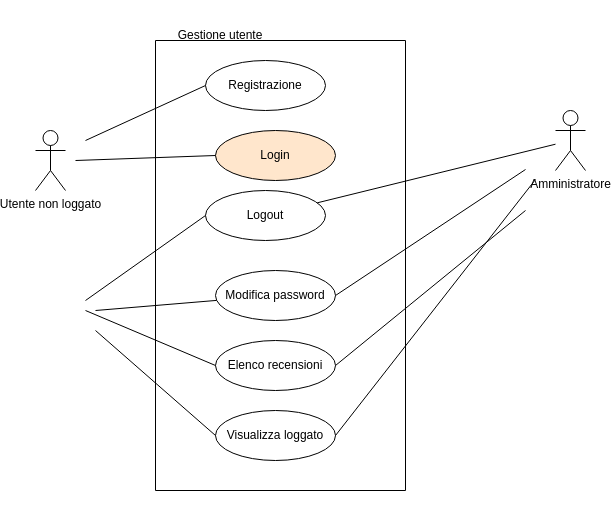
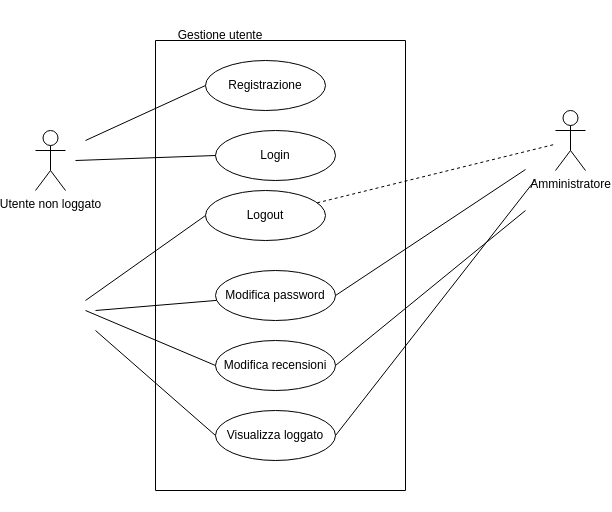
- <mxCell id="3" value="Login" style="ellipse;whiteSpace=wrap;html=1;fillColor=#ffe6cc;" vertex="1" parent="1"><mxGeometry x="200" y="130" width="120" height="50" as="geometry" /></mxCell>
+ <mxCell id="3" value="Login" style="ellipse;whiteSpace=wrap;html=1;" vertex="1" parent="1"><mxGeometry x="200" y="130" width="120" height="50" as="geometry" /></mxCell>
- <mxCell id="18" value="" style="endArrow=none;html=1;rounded=0;" edge="1" parent="1" source="4" target="11"><mxGeometry width="50" height="50" relative="1" as="geometry"><mxPoint x="270" y="280" as="sourcePoint" /><mxPoint x="320" y="230" as="targetPoint" /></mxGeometry></mxCell>
+ <mxCell id="18" value="" style="endArrow=none;html=1;rounded=0;dashed=1;" edge="1" parent="1" source="4" target="11"><mxGeometry width="50" height="50" relative="1" as="geometry"><mxPoint x="270" y="280" as="sourcePoint" /><mxPoint x="320" y="230" as="targetPoint" /></mxGeometry></mxCell>
- <mxCell id="6" value="Elenco recensioni" style="ellipse;whiteSpace=wrap;html=1;" vertex="1" parent="1"><mxGeometry x="200" y="340" width="120" height="50" as="geometry" /></mxCell>
+ <mxCell id="6" value="Modifica recensioni" style="ellipse;whiteSpace=wrap;html=1;" vertex="1" parent="1"><mxGeometry x="200" y="340" width="120" height="50" as="geometry" /></mxCell>
